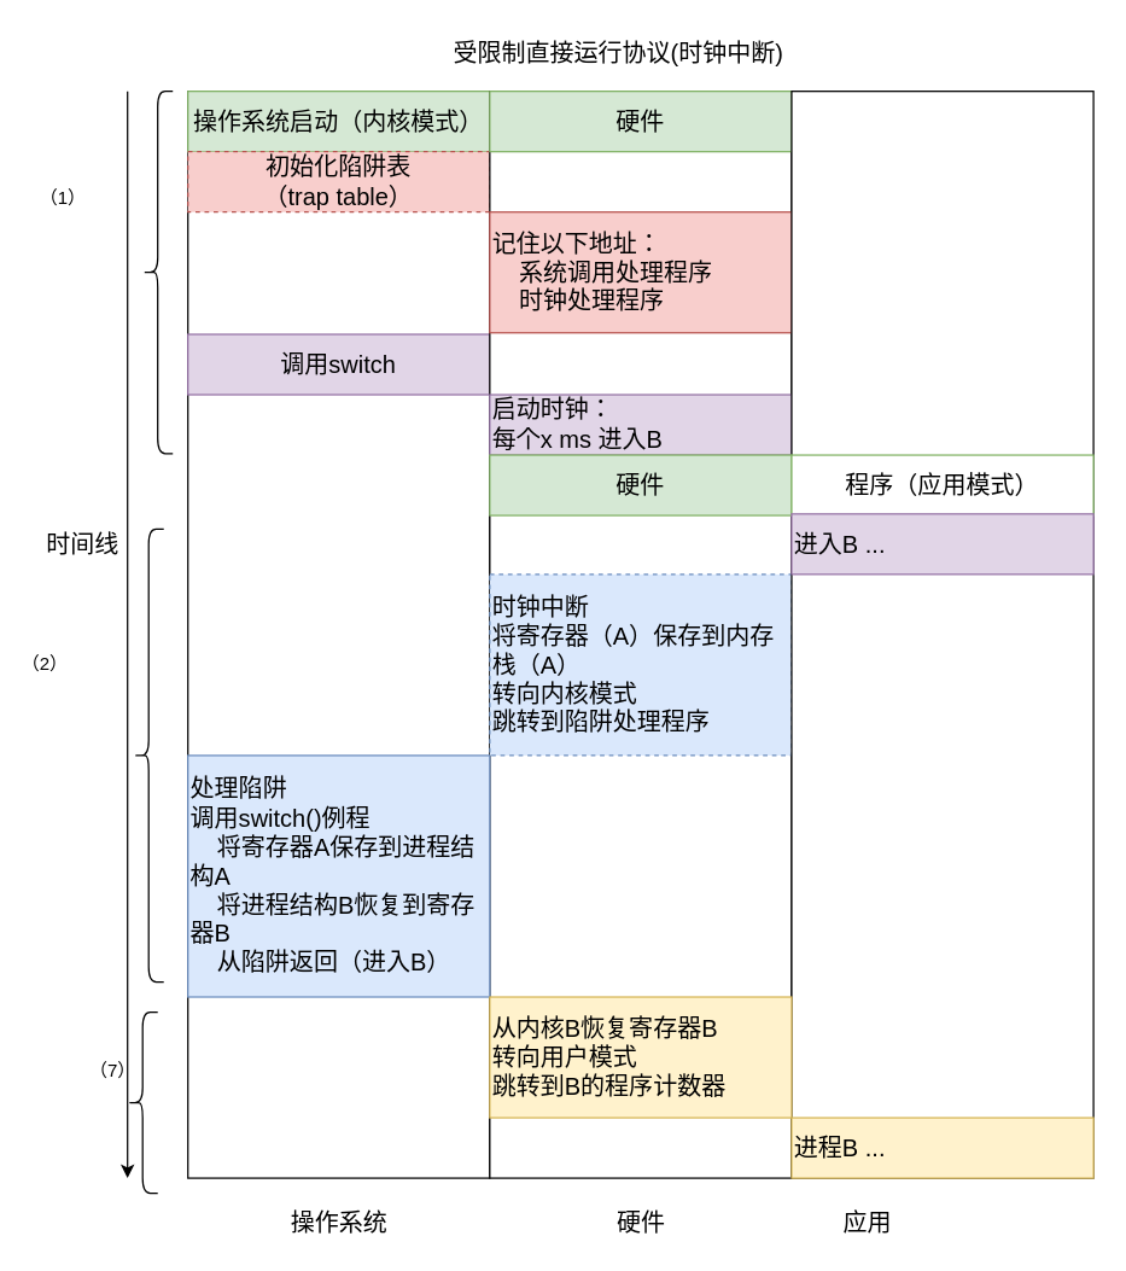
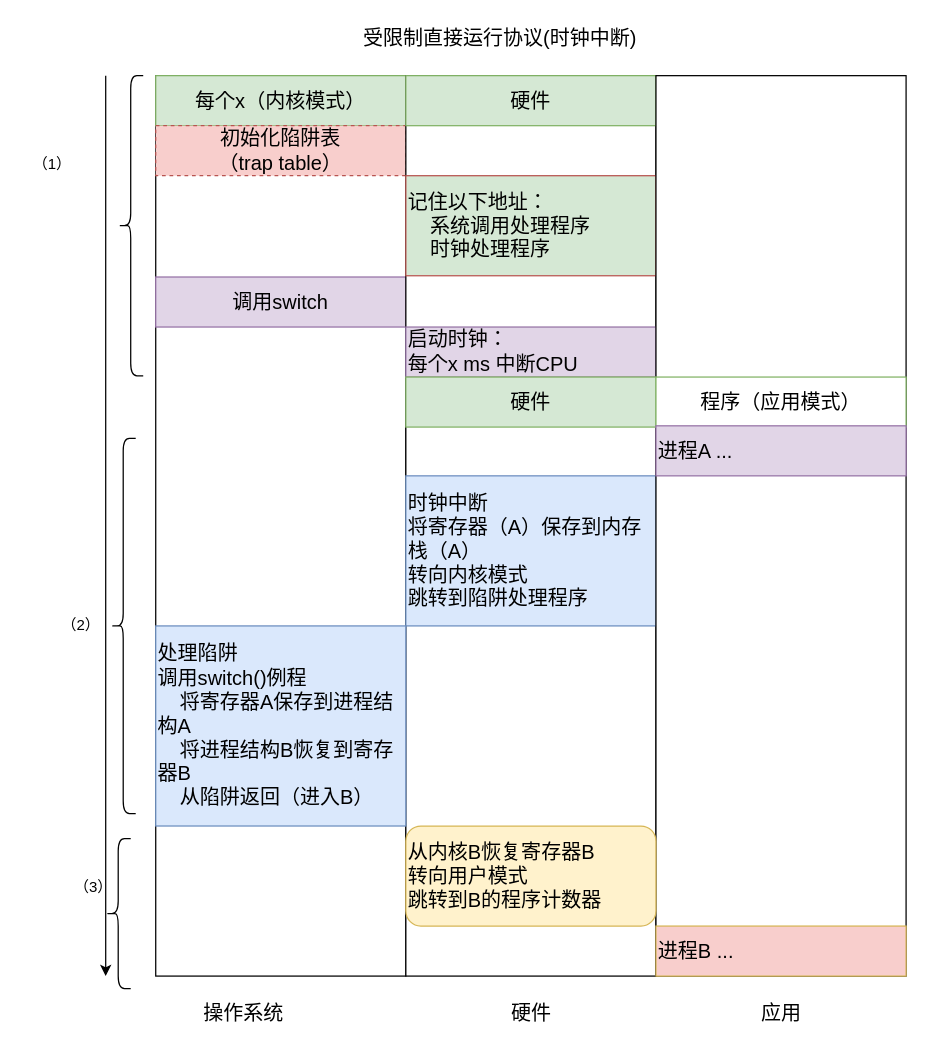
- <mxCell id="3" value="&lt;font style=&quot;font-size: 16px&quot;&gt;受限制直接运行协议(时钟中断)&lt;/font&gt;" style="text;html=1;align=center;verticalAlign=middle;resizable=0;points=[];autosize=1;" vertex="1" parent="1"><mxGeometry x="294" y="25" width="230" height="20" as="geometry" /></mxCell>
+ <mxCell id="3" value="&lt;font style=&quot;font-size: 16px&quot;&gt;受限制直接运行协议(时钟中断)&lt;/font&gt;" style="text;html=1;align=center;verticalAlign=middle;resizable=0;points=[];autosize=1;" vertex="1" parent="1"><mxGeometry x="284" y="20" width="230" height="20" as="geometry" /></mxCell>
- <mxCell id="6" value="&lt;span style=&quot;font-size: 16px&quot;&gt;操作系统启动（内核模式）&lt;/span&gt;" style="rounded=0;whiteSpace=wrap;html=1;fillColor=#d5e8d4;strokeColor=#82b366;align=center;" vertex="1" parent="1"><mxGeometry x="124" y="60" width="200" height="40" as="geometry" /></mxCell>
+ <mxCell id="6" value="&lt;span style=&quot;font-size: 16px&quot;&gt;每个x（内核模式）&lt;/span&gt;" style="rounded=0;whiteSpace=wrap;html=1;fillColor=#d5e8d4;strokeColor=#82b366;align=center;" vertex="1" parent="1"><mxGeometry x="124" y="60" width="200" height="40" as="geometry" /></mxCell>
- <mxCell id="11" value="&lt;span style=&quot;font-size: 16px&quot;&gt;记住以下地址：&lt;br&gt;&amp;nbsp; &amp;nbsp; 系统调用处理程序&lt;br&gt;&amp;nbsp; &amp;nbsp; 时钟处理程序&lt;br&gt;&lt;/span&gt;" style="rounded=0;whiteSpace=wrap;html=1;fillColor=#f8cecc;strokeColor=#b85450;align=left;" vertex="1" parent="1"><mxGeometry x="324" y="140" width="200" height="80" as="geometry" /></mxCell>
+ <mxCell id="11" value="&lt;span style=&quot;font-size: 16px&quot;&gt;记住以下地址：&lt;br&gt;&amp;nbsp; &amp;nbsp; 系统调用处理程序&lt;br&gt;&amp;nbsp; &amp;nbsp; 时钟处理程序&lt;br&gt;&lt;/span&gt;" style="rounded=0;whiteSpace=wrap;html=1;fillColor=#d5e8d4;strokeColor=#b85450;align=left;" vertex="1" parent="1"><mxGeometry x="324" y="140" width="200" height="80" as="geometry" /></mxCell>
- <mxCell id="12" value="&lt;font style=&quot;font-size: 16px&quot;&gt;启动时钟：&lt;br&gt;每个x ms 进入B&lt;/font&gt;" style="rounded=0;whiteSpace=wrap;html=1;fillColor=#e1d5e7;strokeColor=#9673a6;align=left;" vertex="1" parent="1"><mxGeometry x="324" y="261" width="200" height="40" as="geometry" /></mxCell>
+ <mxCell id="12" value="&lt;font style=&quot;font-size: 16px&quot;&gt;启动时钟：&lt;br&gt;每个x ms 中断CPU&lt;/font&gt;" style="rounded=0;whiteSpace=wrap;html=1;fillColor=#e1d5e7;strokeColor=#9673a6;align=left;" vertex="1" parent="1"><mxGeometry x="324" y="261" width="200" height="40" as="geometry" /></mxCell>
- <mxCell id="17" value="&lt;font style=&quot;font-size: 16px&quot;&gt;时间线&lt;/font&gt;" style="text;html=1;align=center;verticalAlign=middle;resizable=0;points=[];autosize=1;" vertex="1" parent="1"><mxGeometry x="24" y="350" width="60" height="20" as="geometry" /></mxCell>
- <mxCell id="27" value="&lt;span style=&quot;font-size: 16px&quot;&gt;进入B ...&lt;/span&gt;" style="rounded=0;whiteSpace=wrap;html=1;fillColor=#e1d5e7;strokeColor=#9673a6;align=left;" vertex="1" parent="1"><mxGeometry x="524" y="340" width="200" height="40" as="geometry" /></mxCell>
+ <mxCell id="27" value="&lt;span style=&quot;font-size: 16px&quot;&gt;进程A ...&lt;/span&gt;" style="rounded=0;whiteSpace=wrap;html=1;fillColor=#e1d5e7;strokeColor=#9673a6;align=left;" vertex="1" parent="1"><mxGeometry x="524" y="340" width="200" height="40" as="geometry" /></mxCell>
- <mxCell id="20" value="（2）" style="text;html=1;align=center;verticalAlign=middle;resizable=0;points=[];autosize=1;" vertex="1" parent="1"><mxGeometry x="8" y="431" width="41" height="18" as="geometry" /></mxCell>
+ <mxCell id="20" value="（2）" style="text;html=1;align=center;verticalAlign=middle;resizable=0;points=[];autosize=1;" vertex="1" parent="1"><mxGeometry x="43" y="491" width="41" height="18" as="geometry" /></mxCell>
- <mxCell id="13" value="&lt;span style=&quot;font-size: 16px&quot;&gt;时钟中断&lt;br&gt;将寄存器（A）保存到内存栈（A）&lt;br&gt;转向内核模式&lt;br&gt;跳转到陷阱处理程序&lt;br&gt;&lt;/span&gt;" style="rounded=0;whiteSpace=wrap;html=1;fillColor=#dae8fc;strokeColor=#6c8ebf;align=left;dashed=1;" vertex="1" parent="1"><mxGeometry x="324" y="380" width="200" height="120" as="geometry" /></mxCell>
+ <mxCell id="13" value="&lt;span style=&quot;font-size: 16px&quot;&gt;时钟中断&lt;br&gt;将寄存器（A）保存到内存栈（A）&lt;br&gt;转向内核模式&lt;br&gt;跳转到陷阱处理程序&lt;br&gt;&lt;/span&gt;" style="rounded=0;whiteSpace=wrap;html=1;fillColor=#dae8fc;strokeColor=#6c8ebf;align=left;" vertex="1" parent="1"><mxGeometry x="324" y="380" width="200" height="120" as="geometry" /></mxCell>
- <mxCell id="25" value="&lt;font style=&quot;font-size: 16px&quot;&gt;从内核B恢复寄存器B&lt;br&gt;转向用户模式&lt;br&gt;跳转到B的程序计数器&lt;/font&gt;" style="rounded=0;whiteSpace=wrap;html=1;fillColor=#fff2cc;strokeColor=#d6b656;align=left;" vertex="1" parent="1"><mxGeometry x="324" y="660" width="200" height="80" as="geometry" /></mxCell>
+ <mxCell id="25" value="&lt;font style=&quot;font-size: 16px&quot;&gt;从内核B恢复寄存器B&lt;br&gt;转向用户模式&lt;br&gt;跳转到B的程序计数器&lt;/font&gt;" style="whiteSpace=wrap;html=1;fillColor=#fff2cc;strokeColor=#d6b656;align=left;rounded=1;" vertex="1" parent="1"><mxGeometry x="324" y="660" width="200" height="80" as="geometry" /></mxCell>
- <mxCell id="22" value="（7）" style="text;html=1;align=center;verticalAlign=middle;resizable=0;points=[];autosize=1;" vertex="1" parent="1"><mxGeometry x="53" y="700" width="41" height="18" as="geometry" /></mxCell>
+ <mxCell id="22" value="（3）" style="text;html=1;align=center;verticalAlign=middle;resizable=0;points=[];autosize=1;" vertex="1" parent="1"><mxGeometry x="53" y="700" width="41" height="18" as="geometry" /></mxCell>
- <mxCell id="28" value="&lt;span style=&quot;font-size: 16px&quot;&gt;进程B ...&lt;/span&gt;" style="rounded=0;whiteSpace=wrap;html=1;fillColor=#fff2cc;strokeColor=#d6b656;align=left;" vertex="1" parent="1"><mxGeometry x="524" y="740" width="200" height="40" as="geometry" /></mxCell>
+ <mxCell id="28" value="&lt;span style=&quot;font-size: 16px&quot;&gt;进程B ...&lt;/span&gt;" style="rounded=0;whiteSpace=wrap;html=1;fillColor=#f8cecc;strokeColor=#d6b656;align=left;" vertex="1" parent="1"><mxGeometry x="524" y="740" width="200" height="40" as="geometry" /></mxCell>
- <mxCell id="4" value="&lt;font style=&quot;font-size: 16px&quot;&gt;操作系统&lt;/font&gt;" style="text;html=1;align=center;verticalAlign=middle;resizable=0;points=[];autosize=1;" vertex="1" parent="1"><mxGeometry x="184" y="800" width="80" height="20" as="geometry" /></mxCell>
+ <mxCell id="4" value="&lt;font style=&quot;font-size: 16px&quot;&gt;操作系统&lt;/font&gt;" style="text;html=1;align=center;verticalAlign=middle;resizable=0;points=[];autosize=1;" vertex="1" parent="1"><mxGeometry x="154" y="800" width="80" height="20" as="geometry" /></mxCell>
- <mxCell id="16" value="&lt;font style=&quot;font-size: 16px&quot;&gt;应用&lt;/font&gt;" style="text;html=1;align=center;verticalAlign=middle;resizable=0;points=[];autosize=1;" vertex="1" parent="1"><mxGeometry x="549" y="800" width="50" height="20" as="geometry" /></mxCell>
+ <mxCell id="16" value="&lt;font style=&quot;font-size: 16px&quot;&gt;应用&lt;/font&gt;" style="text;html=1;align=center;verticalAlign=middle;resizable=0;points=[];autosize=1;" vertex="1" parent="1"><mxGeometry x="599" y="800" width="50" height="20" as="geometry" /></mxCell>
